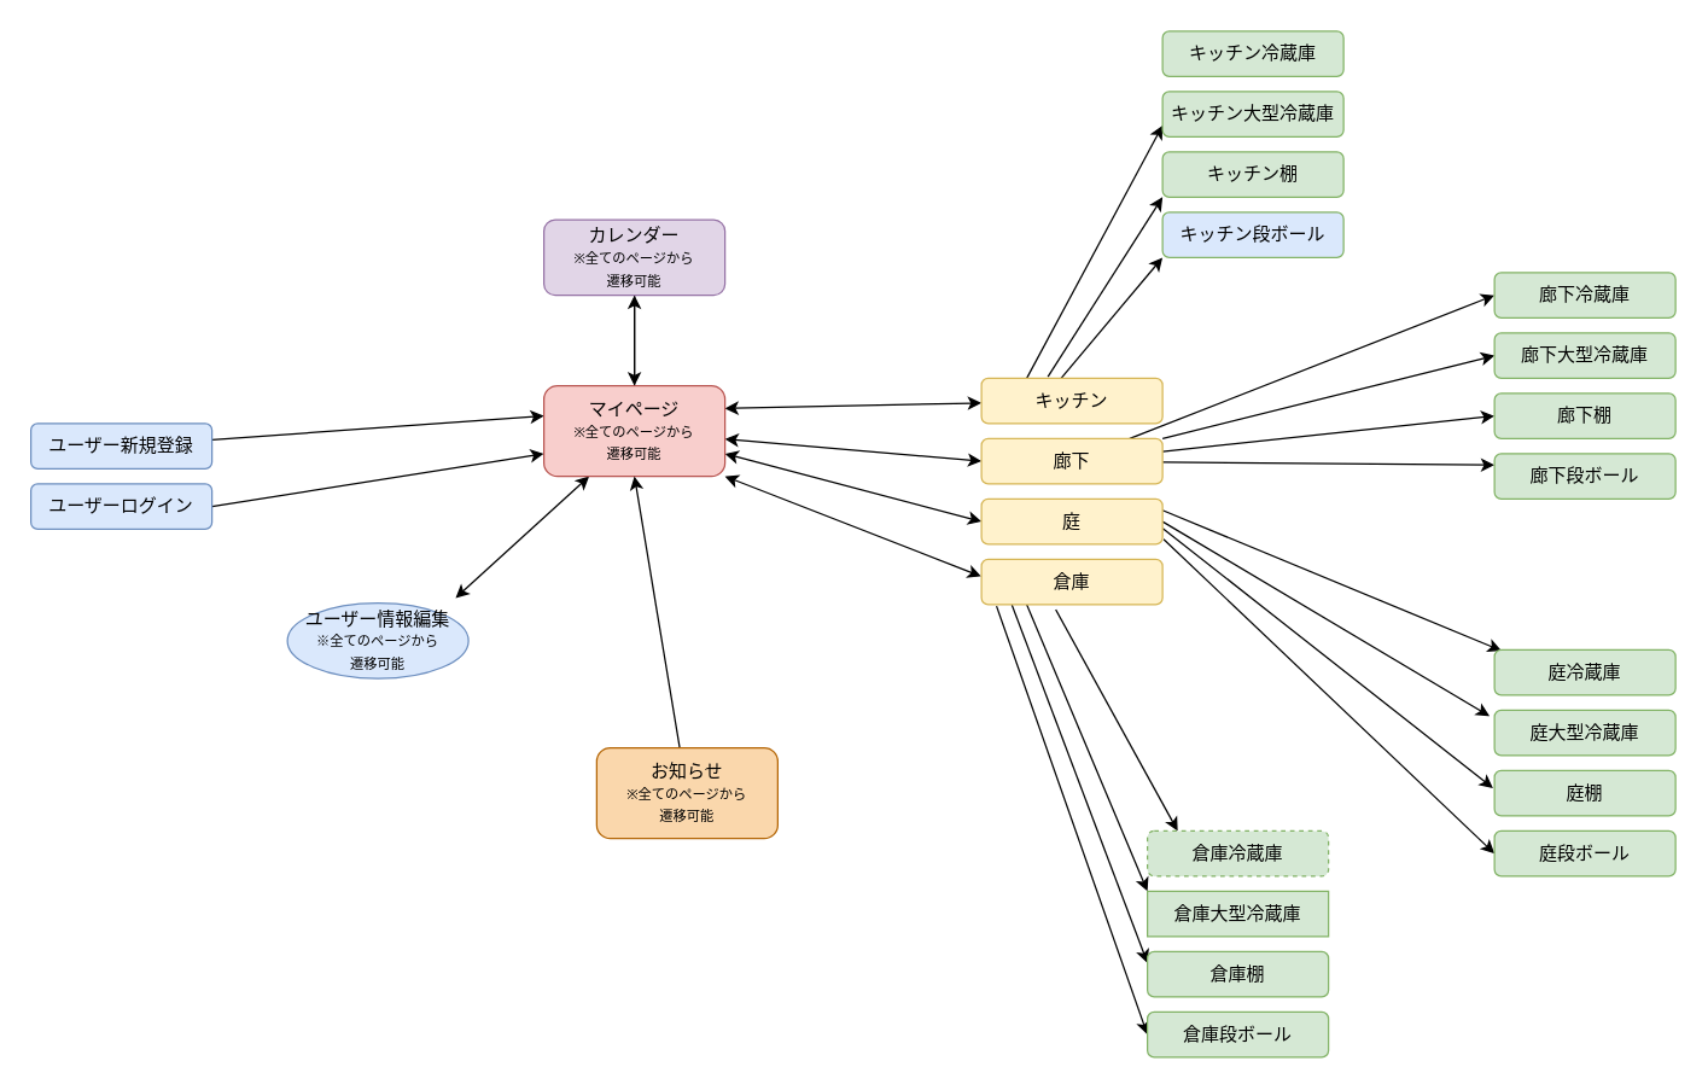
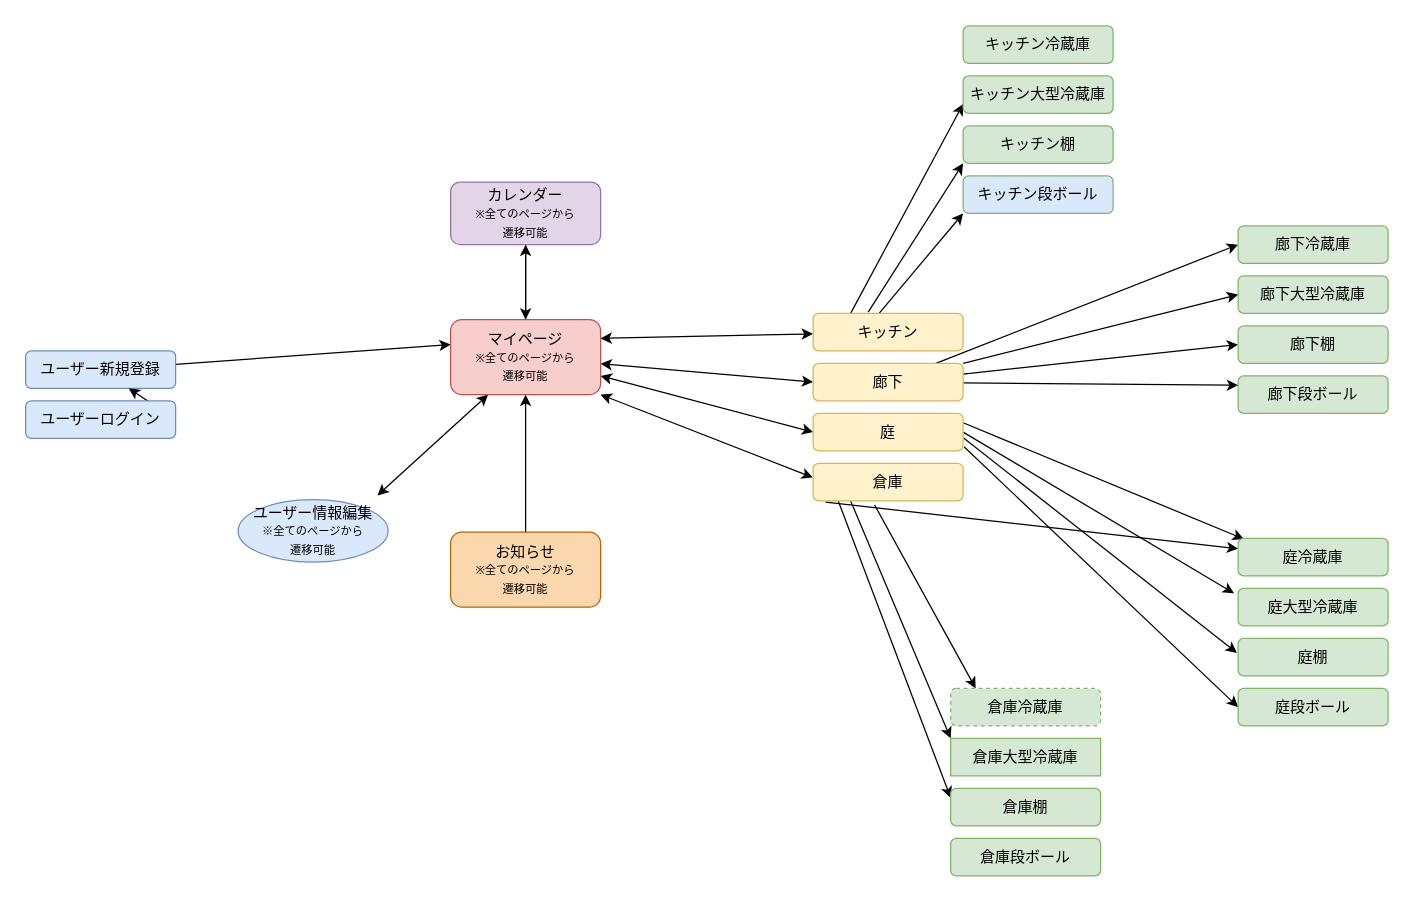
- <mxCell id="4" style="edgeStyle=none;html=1;entryX=0;entryY=0.75;entryDx=0;entryDy=0;exitX=1;exitY=0.5;exitDx=0;exitDy=0;" edge="1" parent="1" source="5" target="11"><mxGeometry relative="1" as="geometry" /></mxCell>
+ <mxCell id="4" style="edgeStyle=none;html=1;exitX=1;exitY=0.5;exitDx=0;exitDy=0;" edge="1" parent="1" source="5" target="3"><mxGeometry relative="1" as="geometry" /></mxCell>
- <mxCell id="37" value="お知らせ&lt;br&gt;&lt;span style=&quot;font-size: 9px;&quot;&gt;※全てのページから&lt;/span&gt;&lt;br style=&quot;border-color: var(--border-color); font-size: 9px;&quot;&gt;&lt;span style=&quot;font-size: 9px;&quot;&gt;遷移可能&lt;/span&gt;" style="rounded=1;whiteSpace=wrap;html=1;fillColor=#fad7ac;strokeColor=#b46504;" vertex="1" parent="1"><mxGeometry x="395" y="495" width="120" height="60" as="geometry" /></mxCell>
+ <mxCell id="37" value="お知らせ&lt;br&gt;&lt;span style=&quot;font-size: 9px;&quot;&gt;※全てのページから&lt;/span&gt;&lt;br style=&quot;border-color: var(--border-color); font-size: 9px;&quot;&gt;&lt;span style=&quot;font-size: 9px;&quot;&gt;遷移可能&lt;/span&gt;" style="rounded=1;whiteSpace=wrap;html=1;fillColor=#fad7ac;strokeColor=#b46504;" vertex="1" parent="1"><mxGeometry x="360" y="425" width="120" height="60" as="geometry" /></mxCell>
- <mxCell id="27" style="edgeStyle=none;html=1;entryX=0;entryY=0.5;entryDx=0;entryDy=0;exitX=0.083;exitY=1.033;exitDx=0;exitDy=0;exitPerimeter=0;" edge="1" parent="1" source="31" target="43"><mxGeometry relative="1" as="geometry" /></mxCell>
+ <mxCell id="27" style="edgeStyle=none;html=1;exitX=0.083;exitY=1.033;exitDx=0;exitDy=0;exitPerimeter=0;" edge="1" parent="1" source="31" target="44"><mxGeometry relative="1" as="geometry" /></mxCell>
